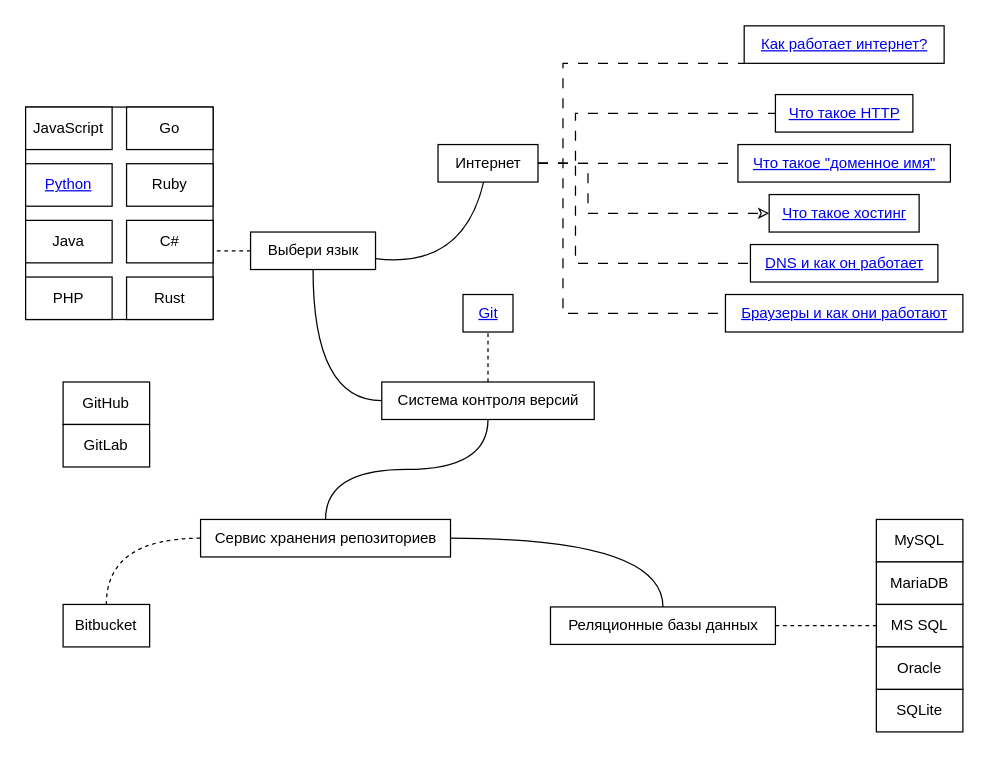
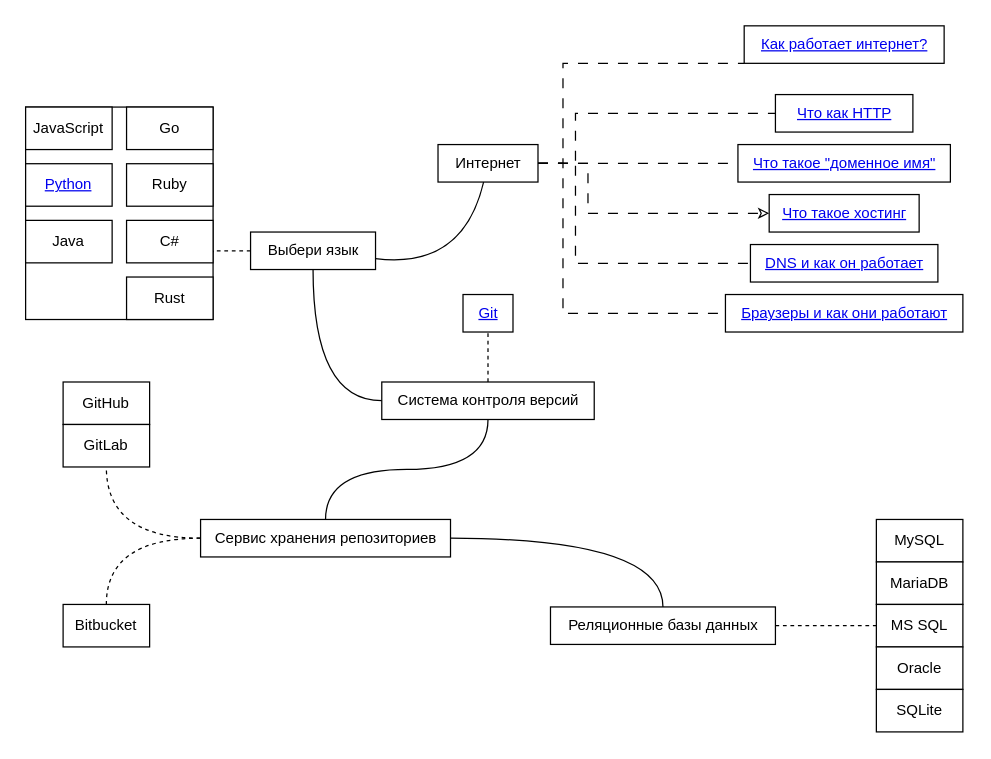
- <mxCell id="10" value="&lt;a href=&quot;data:page/id,2p5OrI0YdP4hfsZrnalN&quot;&gt;Что такое HTTP&lt;/a&gt;" style="text;html=1;align=center;verticalAlign=middle;resizable=0;points=[];autosize=1;strokeColor=default;fillColor=none;" parent="1" vertex="1"><mxGeometry x="620" y="75" width="110" height="30" as="geometry" /></mxCell>
+ <mxCell id="10" value="&lt;a href=&quot;data:page/id,2p5OrI0YdP4hfsZrnalN&quot;&gt;Что как HTTP&lt;/a&gt;" style="text;html=1;align=center;verticalAlign=middle;resizable=0;points=[];autosize=1;strokeColor=default;fillColor=none;" parent="1" vertex="1"><mxGeometry x="620" y="75" width="110" height="30" as="geometry" /></mxCell>
- <mxCell id="26" value="PHP" style="rounded=0;whiteSpace=wrap;html=1;autosize=0;" parent="19" vertex="1"><mxGeometry y="136" width="69.231" height="34" as="geometry" /></mxCell>
+ <mxCell id="33" style="edgeStyle=orthogonalEdgeStyle;rounded=0;orthogonalLoop=1;jettySize=auto;html=1;endArrow=none;endFill=0;curved=1;dashed=1;" parent="1" source="35" target="37" edge="1"><mxGeometry relative="1" as="geometry" /></mxCell>
